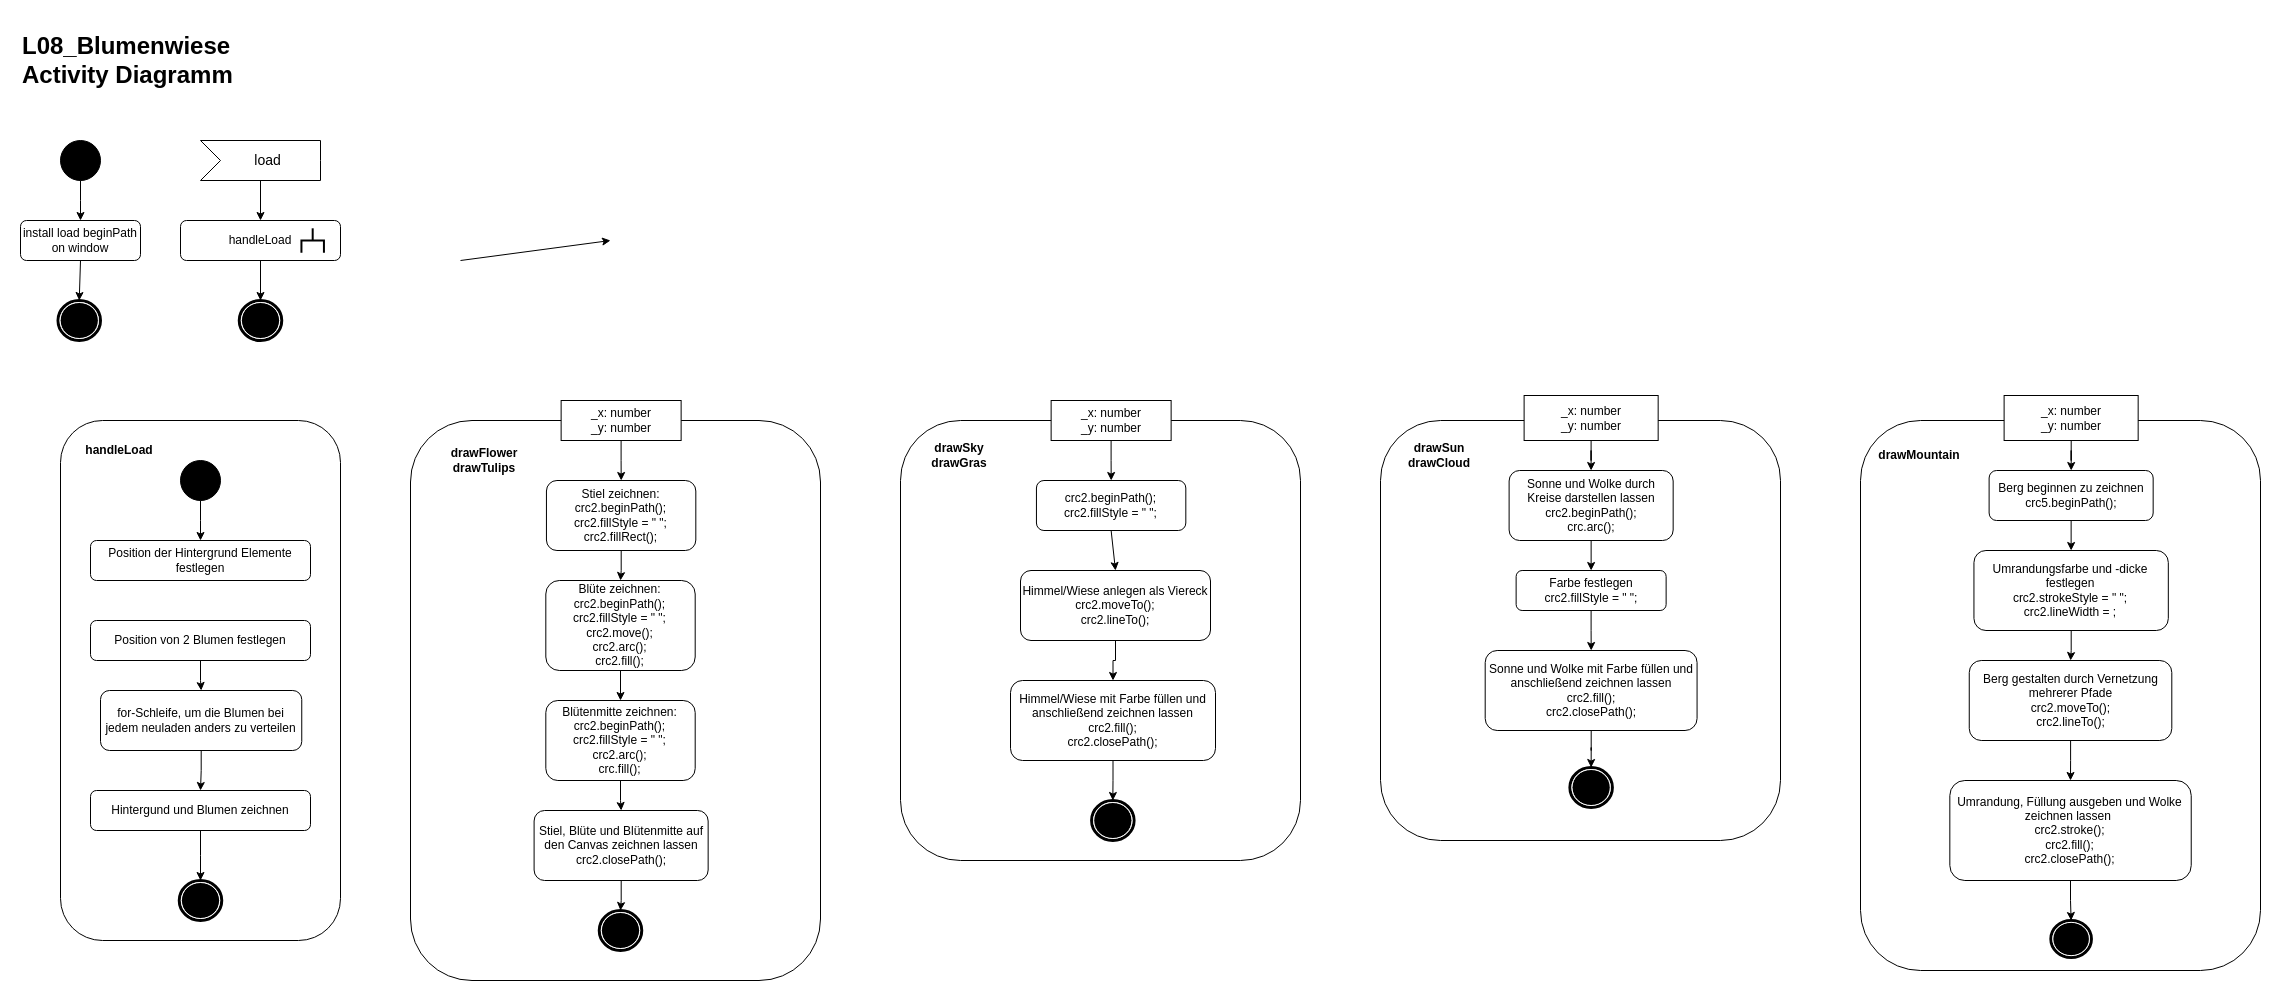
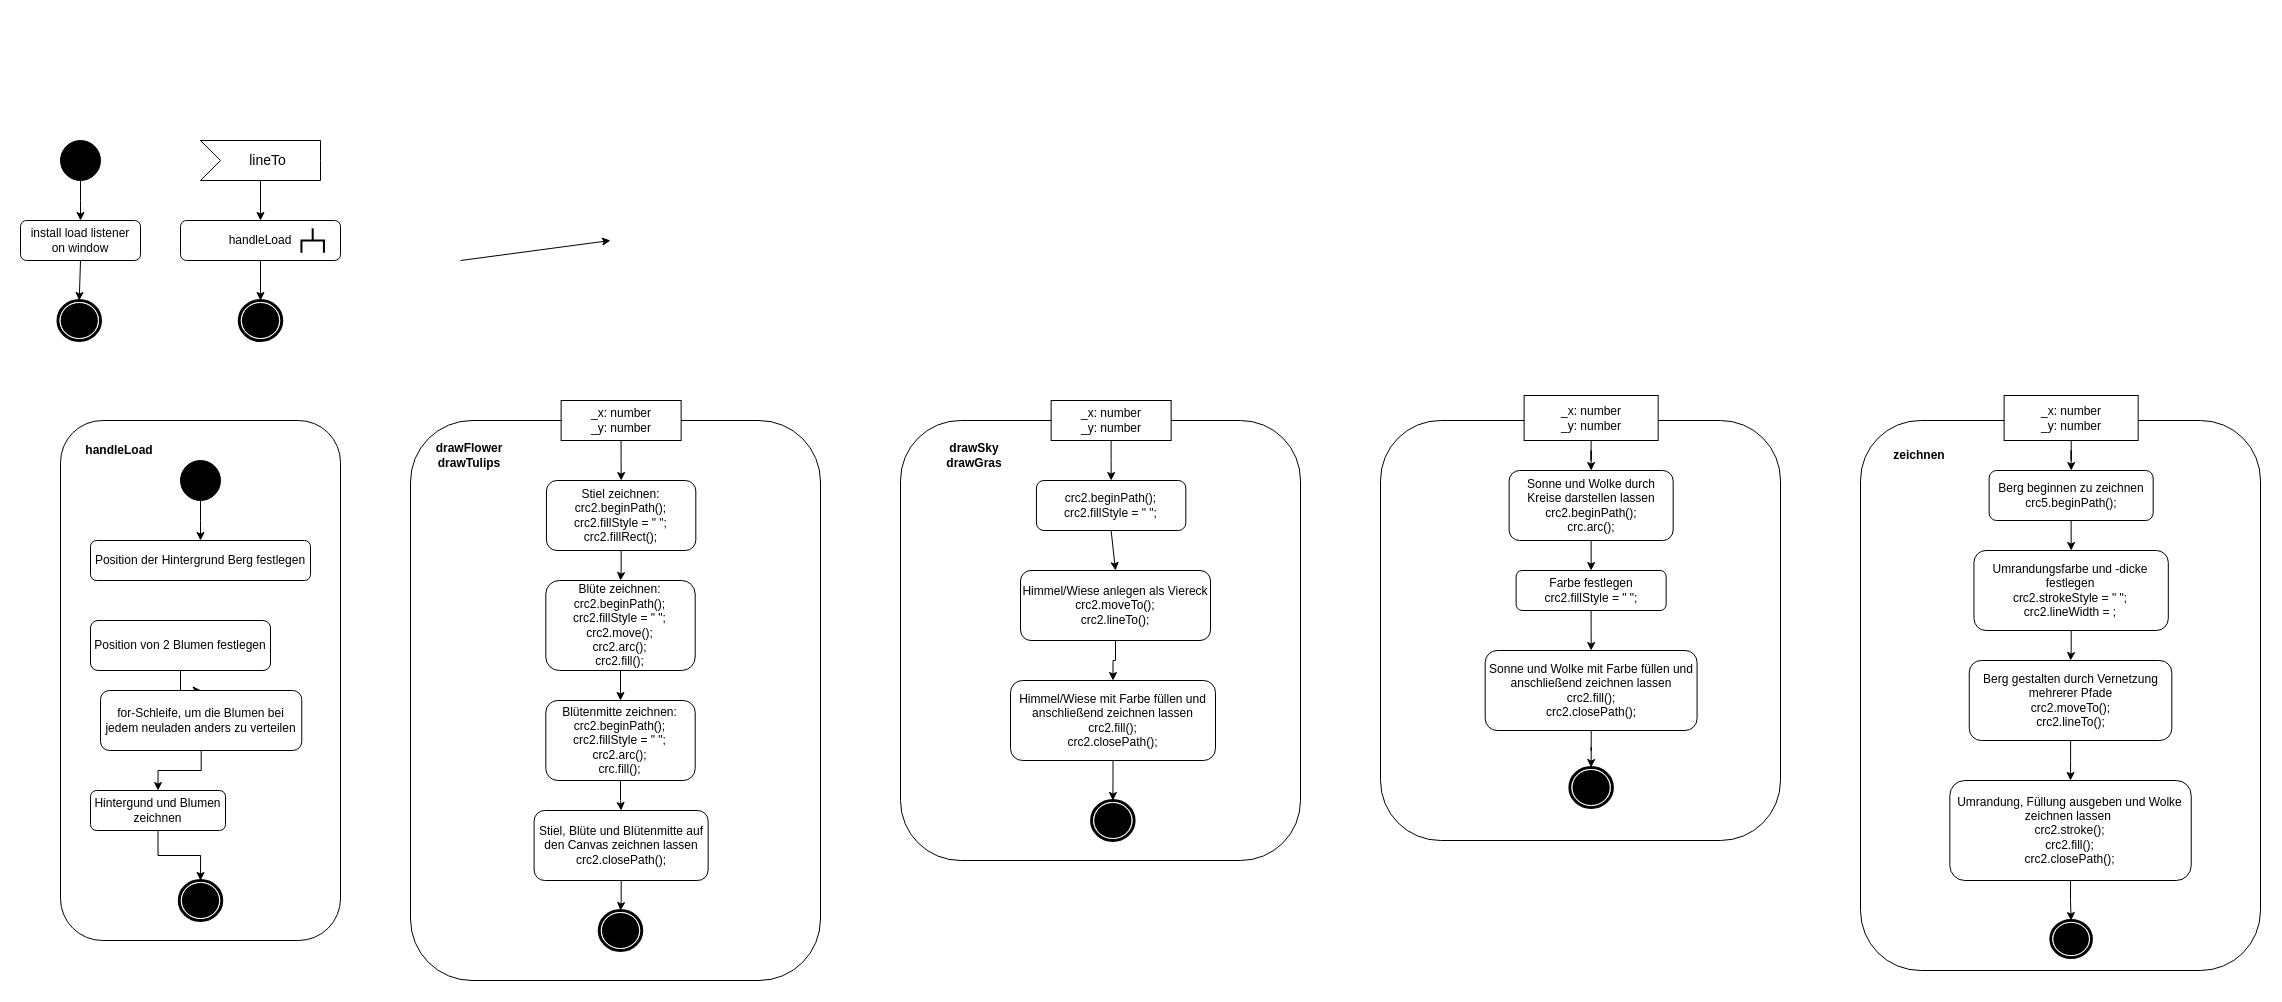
- <mxCell id="2" value="&lt;h1&gt;L08_Blumenwiese&lt;br&gt;Activity Diagramm&lt;/h1&gt;" style="text;html=1;strokeColor=none;fillColor=none;align=left;verticalAlign=middle;whiteSpace=wrap;rounded=0;" parent="1" vertex="1"><mxGeometry x="20" y="20" width="280" height="80" as="geometry" /></mxCell>
- <mxCell id="11" value="load" style="html=1;shape=mxgraph.infographic.ribbonSimple;notch1=20;notch2=0;align=center;verticalAlign=middle;fontSize=14;fontStyle=0;fillColor=#FFFFFF;flipH=0;spacingRight=0;spacingLeft=14;" parent="1" vertex="1"><mxGeometry x="200" y="140" width="120" height="40" as="geometry" /></mxCell>
+ <mxCell id="11" value="lineTo" style="html=1;shape=mxgraph.infographic.ribbonSimple;notch1=20;notch2=0;align=center;verticalAlign=middle;fontSize=14;fontStyle=0;fillColor=#FFFFFF;flipH=0;spacingRight=0;spacingLeft=14;" parent="1" vertex="1"><mxGeometry x="200" y="140" width="120" height="40" as="geometry" /></mxCell>
- <mxCell id="5" value="install load beginPath&lt;br&gt;on window" style="shape=ext;rounded=1;html=1;whiteSpace=wrap;" parent="1" vertex="1"><mxGeometry x="20" y="220" width="120" height="40" as="geometry" /></mxCell>
+ <mxCell id="5" value="install load listener&lt;br&gt;on window" style="shape=ext;rounded=1;html=1;whiteSpace=wrap;" parent="1" vertex="1"><mxGeometry x="20" y="220" width="120" height="40" as="geometry" /></mxCell>
- <mxCell id="44" value="&lt;b&gt;drawSky&lt;br&gt;drawGras&lt;br&gt;&lt;/b&gt;" style="text;html=1;strokeColor=none;fillColor=none;align=center;verticalAlign=middle;whiteSpace=wrap;rounded=0;" vertex="1" parent="1"><mxGeometry x="908.75" y="440" width="100" height="30" as="geometry" /></mxCell>
+ <mxCell id="44" value="&lt;b&gt;drawSky&lt;br&gt;drawGras&lt;br&gt;&lt;/b&gt;" style="text;html=1;strokeColor=none;fillColor=none;align=center;verticalAlign=middle;whiteSpace=wrap;rounded=0;" vertex="1" parent="1"><mxGeometry x="923.75" y="440" width="100" height="30" as="geometry" /></mxCell>
- <mxCell id="55" value="&lt;b&gt;drawSun&lt;br&gt;drawCloud&lt;br&gt;&lt;/b&gt;" style="text;html=1;strokeColor=none;fillColor=none;align=center;verticalAlign=middle;whiteSpace=wrap;rounded=0;" vertex="1" parent="1"><mxGeometry x="1388.75" y="440" width="100" height="30" as="geometry" /></mxCell>
- <mxCell id="66" value="&lt;b&gt;drawMountain&lt;br&gt;&lt;/b&gt;" style="text;html=1;strokeColor=none;fillColor=none;align=center;verticalAlign=middle;whiteSpace=wrap;rounded=0;" vertex="1" parent="1"><mxGeometry x="1868.75" y="440" width="100" height="30" as="geometry" /></mxCell>
+ <mxCell id="66" value="&lt;b&gt;zeichnen&lt;br&gt;&lt;/b&gt;" style="text;html=1;strokeColor=none;fillColor=none;align=center;verticalAlign=middle;whiteSpace=wrap;rounded=0;" vertex="1" parent="1"><mxGeometry x="1868.75" y="440" width="100" height="30" as="geometry" /></mxCell>
- <mxCell id="31" value="&lt;b&gt;drawFlower&lt;br&gt;drawTulips&lt;br&gt;&lt;/b&gt;" style="text;html=1;strokeColor=none;fillColor=none;align=center;verticalAlign=middle;whiteSpace=wrap;rounded=0;" vertex="1" parent="1"><mxGeometry x="433.75" y="445" width="100" height="30" as="geometry" /></mxCell>
+ <mxCell id="31" value="&lt;b&gt;drawFlower&lt;br&gt;drawTulips&lt;br&gt;&lt;/b&gt;" style="text;html=1;strokeColor=none;fillColor=none;align=center;verticalAlign=middle;whiteSpace=wrap;rounded=0;" vertex="1" parent="1"><mxGeometry x="418.75" y="440" width="100" height="30" as="geometry" /></mxCell>
- <mxCell id="21" value="Position der Hintergrund Elemente festlegen" style="shape=ext;rounded=1;html=1;whiteSpace=wrap;" parent="1" vertex="1"><mxGeometry x="90" y="540" width="220" height="40" as="geometry" /></mxCell>
+ <mxCell id="21" value="Position der Hintergrund Berg festlegen" style="shape=ext;rounded=1;html=1;whiteSpace=wrap;" parent="1" vertex="1"><mxGeometry x="90" y="540" width="220" height="40" as="geometry" /></mxCell>
- <mxCell id="25" value="Position von 2 Blumen festlegen" style="shape=ext;rounded=1;html=1;whiteSpace=wrap;" parent="1" vertex="1"><mxGeometry x="90" y="620" width="220" height="40" as="geometry" /></mxCell>
+ <mxCell id="25" value="Position von 2 Blumen festlegen" style="shape=ext;rounded=1;html=1;whiteSpace=wrap;" parent="1" vertex="1"><mxGeometry x="90" y="620" width="180" height="50" as="geometry" /></mxCell>
- <mxCell id="29" value="Hintergund und Blumen zeichnen" style="shape=ext;rounded=1;html=1;whiteSpace=wrap;" vertex="1" parent="1"><mxGeometry x="90" y="790" width="220" height="40" as="geometry" /></mxCell>
+ <mxCell id="29" value="Hintergund und Blumen zeichnen" style="shape=ext;rounded=1;html=1;whiteSpace=wrap;" vertex="1" parent="1"><mxGeometry x="90" y="790" width="135" height="40" as="geometry" /></mxCell>
